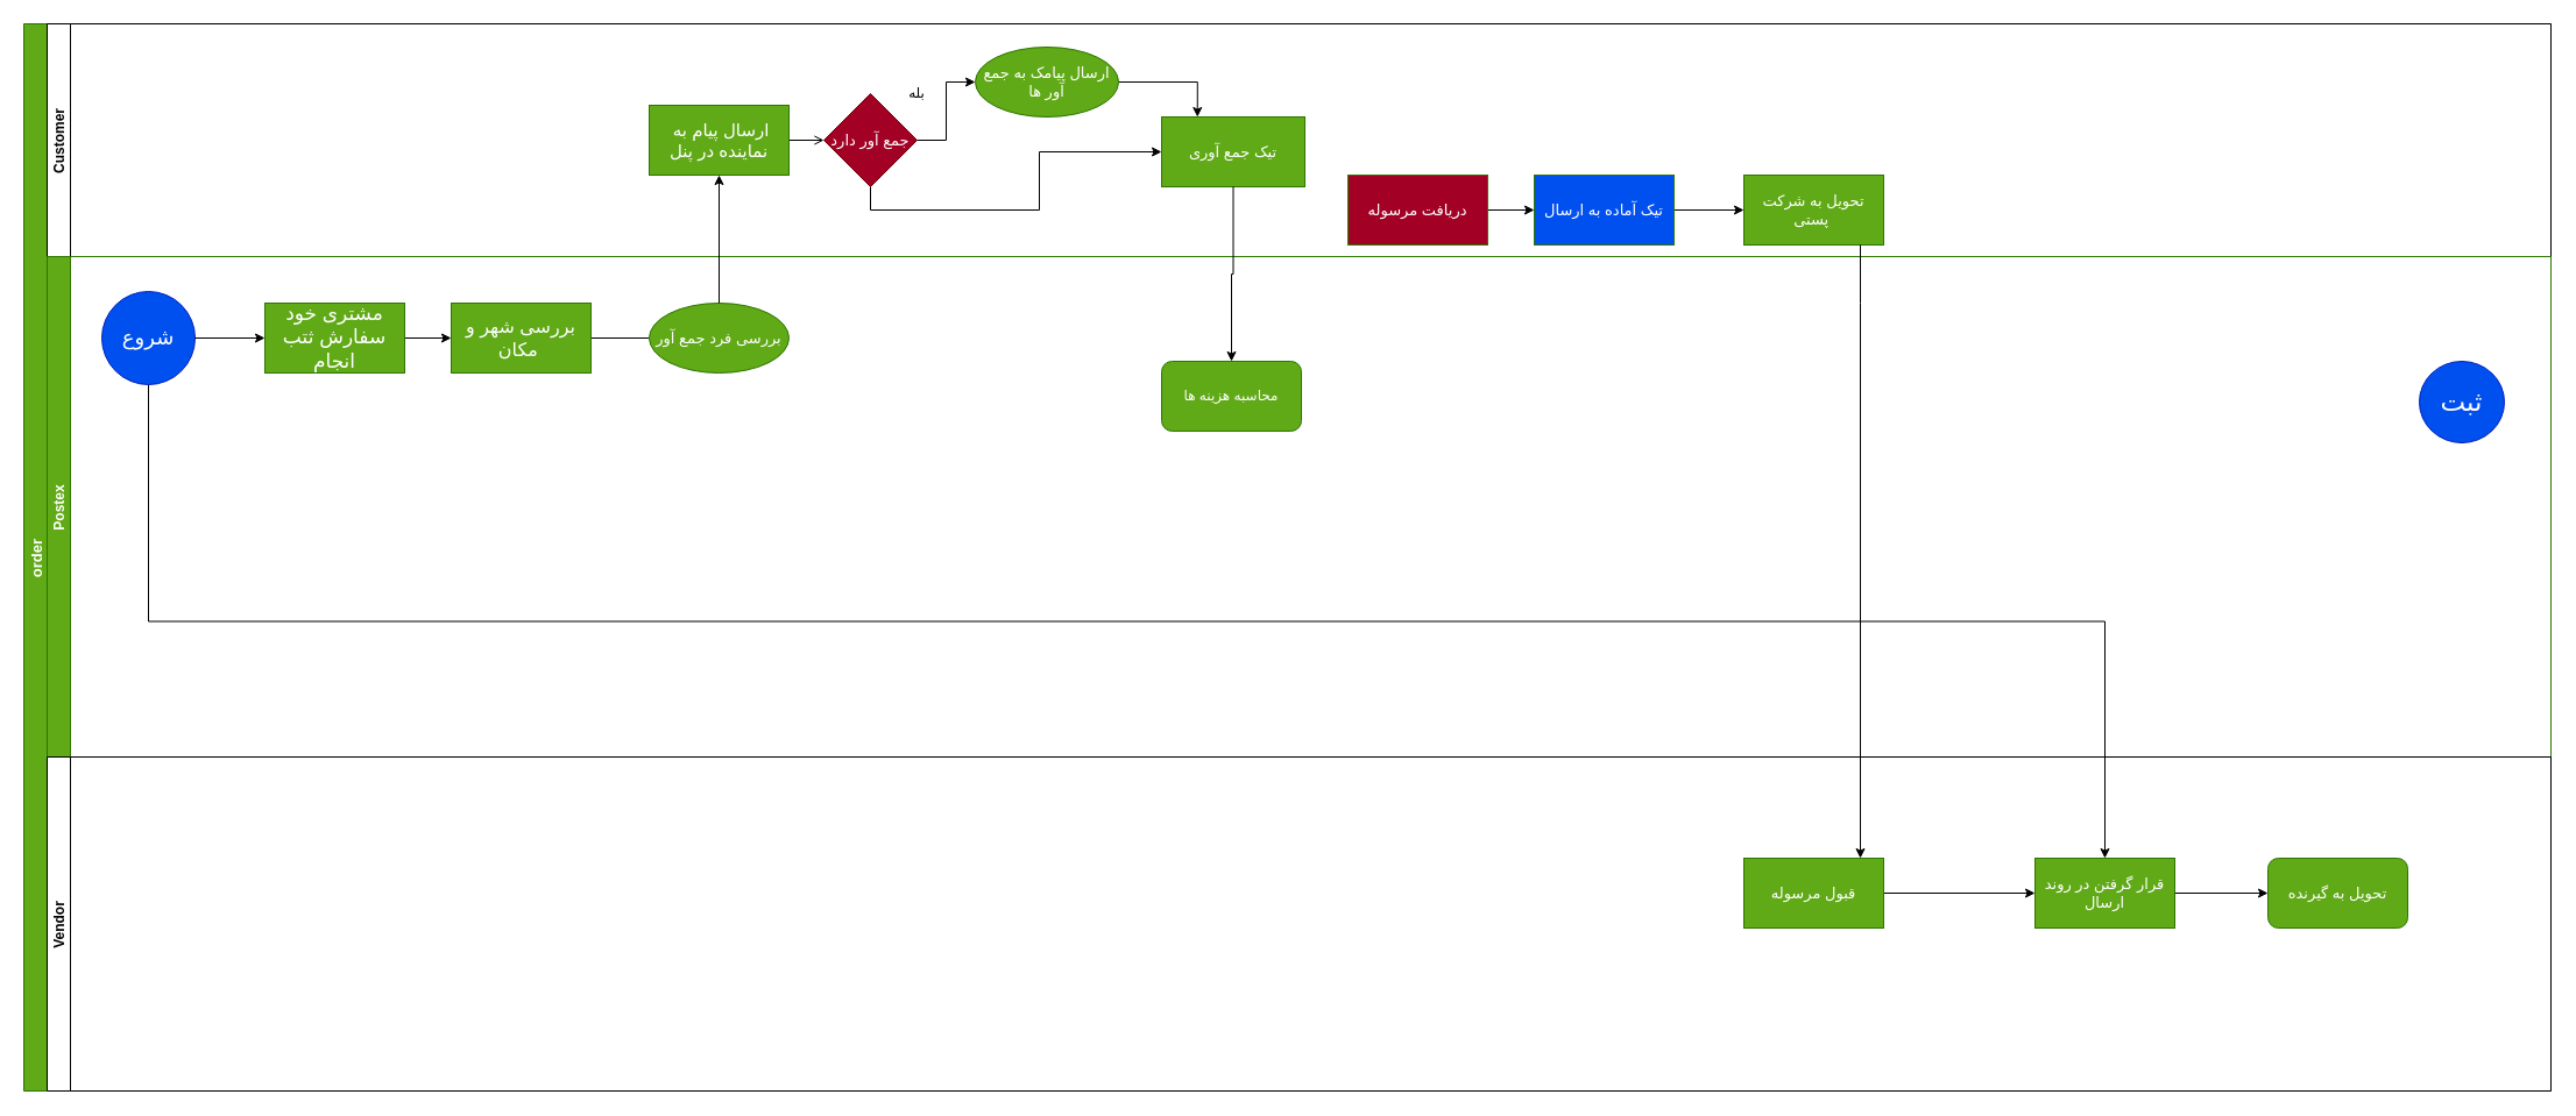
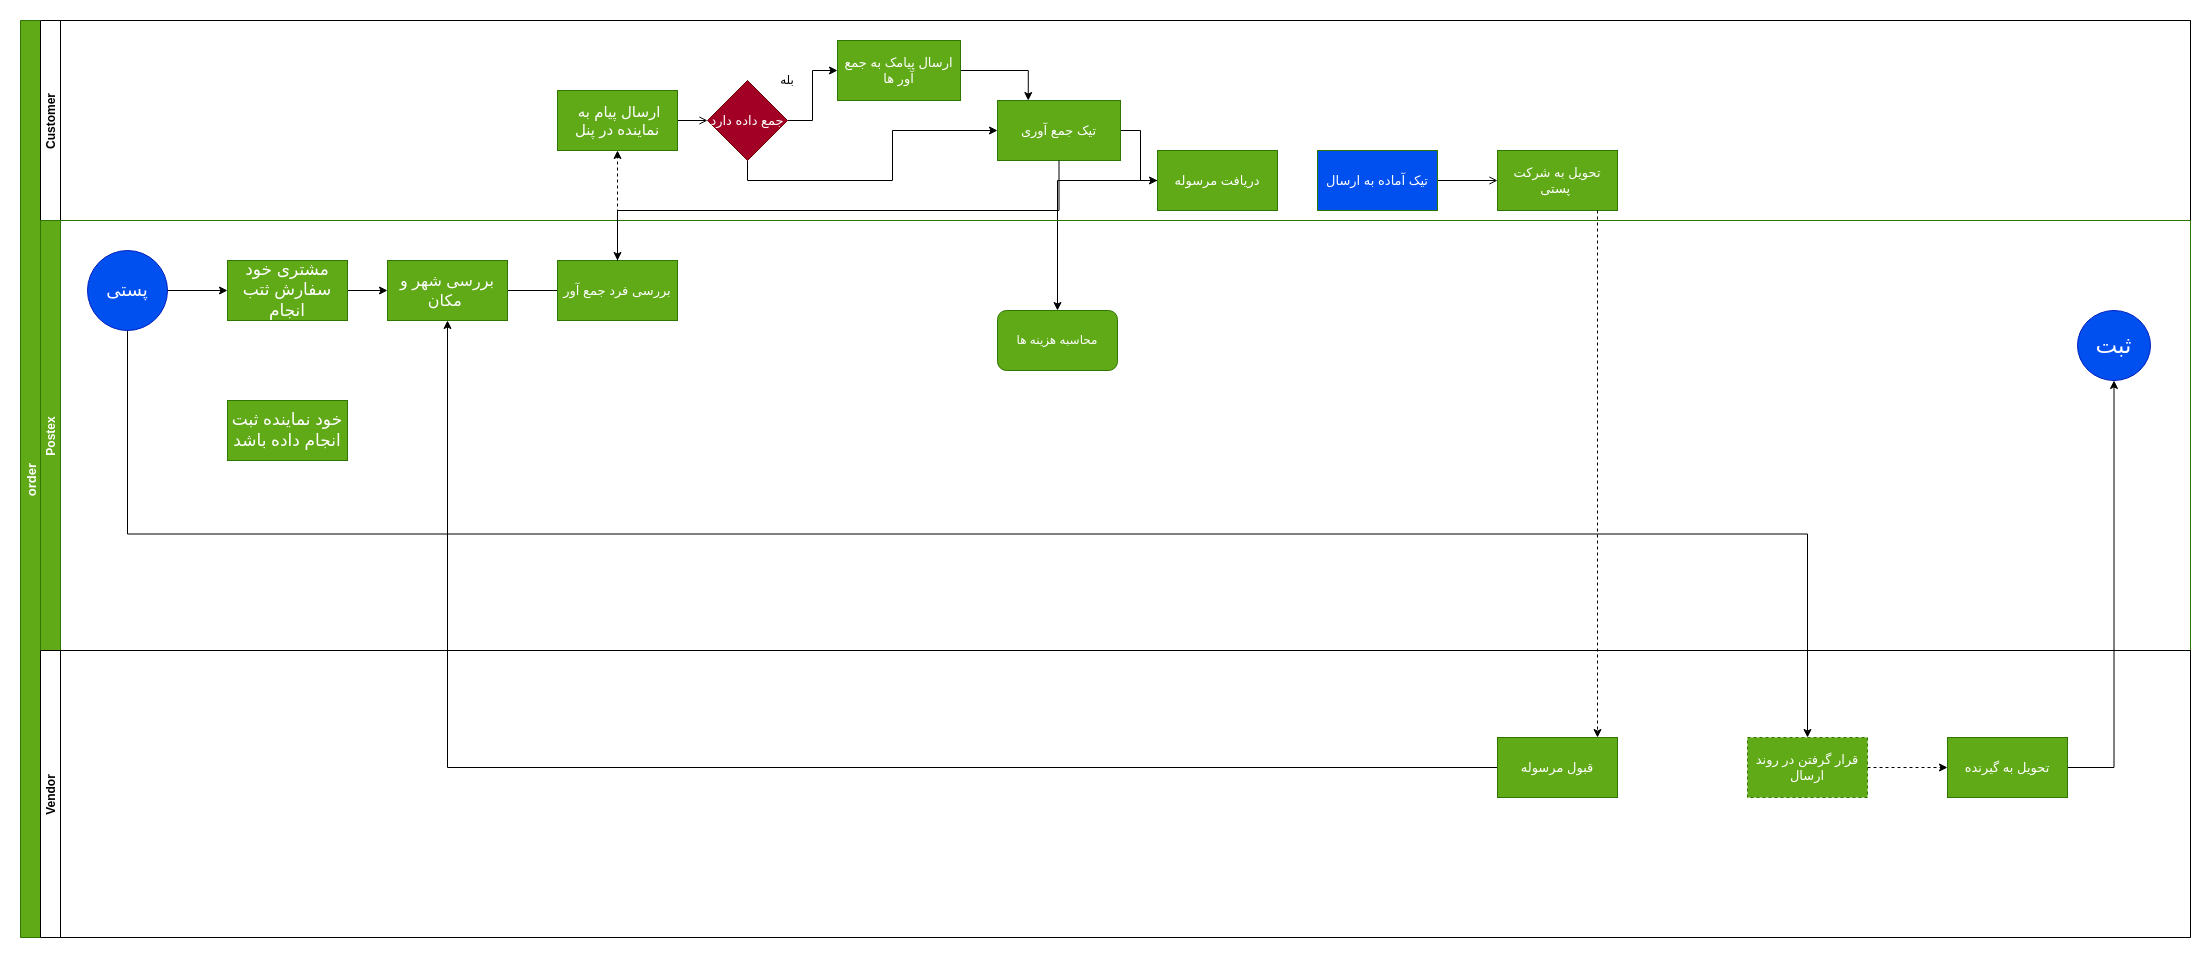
- <mxCell id="7" value="ارسال پیامک به جمع آور ها" style="ellipse;whiteSpace=wrap;html=1;fontSize=13;fontColor=#ffffff;strokeColor=#2D7600;fillColor=#60a917;" parent="3" vertex="1"><mxGeometry x="797" y="20" width="123" height="60" as="geometry" /></mxCell>
+ <mxCell id="7" value="ارسال پیامک به جمع آور ها" style="whiteSpace=wrap;html=1;fontSize=13;fontColor=#ffffff;strokeColor=#2D7600;fillColor=#60a917;" parent="3" vertex="1"><mxGeometry x="797" y="20" width="123" height="60" as="geometry" /></mxCell>
- <mxCell id="10" value="جمع آور دارد" style="rhombus;whiteSpace=wrap;html=1;fontSize=13;fontColor=#ffffff;strokeColor=#6F0000;fillColor=#a20025;" parent="3" vertex="1"><mxGeometry x="667" y="60" width="80" height="80" as="geometry" /></mxCell>
+ <mxCell id="10" value="جمع داده دارد" style="rhombus;whiteSpace=wrap;html=1;fontSize=13;fontColor=#ffffff;strokeColor=#6F0000;fillColor=#a20025;" parent="3" vertex="1"><mxGeometry x="667" y="60" width="80" height="80" as="geometry" /></mxCell>
+ <mxCell id="11" value="" style="edgeStyle=orthogonalEdgeStyle;rounded=0;orthogonalLoop=1;jettySize=auto;html=1;" parent="3" source="12" target="15" edge="1"><mxGeometry relative="1" as="geometry" /></mxCell>
- <mxCell id="15" value="دریافت مرسوله" style="whiteSpace=wrap;html=1;fontSize=13;fontColor=#ffffff;strokeColor=#2D7600;fillColor=#a20025;" parent="3" vertex="1"><mxGeometry x="1117" y="130" width="120" height="60" as="geometry" /></mxCell>
+ <mxCell id="15" value="دریافت مرسوله" style="whiteSpace=wrap;html=1;fontSize=13;fontColor=#ffffff;strokeColor=#2D7600;fillColor=#60a917;" parent="3" vertex="1"><mxGeometry x="1117" y="130" width="120" height="60" as="geometry" /></mxCell>
- <mxCell id="14" value="" style="edgeStyle=orthogonalEdgeStyle;rounded=0;orthogonalLoop=1;jettySize=auto;html=1;" parent="3" source="15" target="17" edge="1"><mxGeometry relative="1" as="geometry" /></mxCell>
+ <mxCell id="14" value="" style="edgeStyle=orthogonalEdgeStyle;rounded=0;orthogonalLoop=1;jettySize=auto;html=1;" parent="3" source="15" target="30" edge="1"><mxGeometry relative="1" as="geometry" /></mxCell>
- <mxCell id="16" style="edgeStyle=orthogonalEdgeStyle;rounded=0;orthogonalLoop=1;jettySize=auto;html=1;exitX=1;exitY=0.5;exitDx=0;exitDy=0;entryX=0;entryY=0.5;entryDx=0;entryDy=0;" parent="3" source="17" target="18" edge="1"><mxGeometry relative="1" as="geometry" /></mxCell>
+ <mxCell id="16" style="edgeStyle=orthogonalEdgeStyle;rounded=0;orthogonalLoop=1;jettySize=auto;html=1;exitX=1;exitY=0.5;exitDx=0;exitDy=0;entryX=0;entryY=0.5;entryDx=0;entryDy=0;endArrow=open;" parent="3" source="17" target="18" edge="1"><mxGeometry relative="1" as="geometry" /></mxCell>
- <mxCell id="31" value="" style="edgeStyle=orthogonalEdgeStyle;rounded=0;orthogonalLoop=1;jettySize=auto;html=1;" parent="2" source="27" target="5" edge="1"><mxGeometry relative="1" as="geometry" /></mxCell>
+ <mxCell id="31" value="" style="edgeStyle=orthogonalEdgeStyle;rounded=0;orthogonalLoop=1;jettySize=auto;html=1;dashed=1;" parent="2" source="27" target="5" edge="1"><mxGeometry relative="1" as="geometry" /></mxCell>
- <mxCell id="40" style="edgeStyle=orthogonalEdgeStyle;rounded=0;orthogonalLoop=1;jettySize=auto;html=1;exitX=0.5;exitY=1;exitDx=0;exitDy=0;entryX=0.5;entryY=0;entryDx=0;entryDy=0;" parent="2" source="12" target="30" edge="1"><mxGeometry relative="1" as="geometry"><mxPoint x="1038.5" y="320" as="targetPoint" /></mxGeometry></mxCell>
+ <mxCell id="40" style="edgeStyle=orthogonalEdgeStyle;rounded=0;orthogonalLoop=1;jettySize=auto;html=1;exitX=0.5;exitY=1;exitDx=0;exitDy=0;" parent="2" source="12" target="27" edge="1"><mxGeometry relative="1" as="geometry"><mxPoint x="1038.5" y="320" as="targetPoint" /></mxGeometry></mxCell>
- <mxCell id="21" value="&lt;font style=&quot;font-size: 18px&quot;&gt;شروع&lt;/font&gt;" style="ellipse;whiteSpace=wrap;html=1;aspect=fixed;fontSize=13;fillColor=#0050ef;strokeColor=#001DBC;fontColor=#ffffff;" parent="19" vertex="1"><mxGeometry x="47" y="30" width="80" height="80" as="geometry" /></mxCell>
+ <mxCell id="21" value="&lt;font style=&quot;font-size: 18px&quot;&gt;پستی&lt;/font&gt;" style="ellipse;whiteSpace=wrap;html=1;aspect=fixed;fontSize=13;fillColor=#0050ef;strokeColor=#001DBC;fontColor=#ffffff;" parent="19" vertex="1"><mxGeometry x="47" y="30" width="80" height="80" as="geometry" /></mxCell>
- <mxCell id="27" value="بررسی فرد جمع آور" style="ellipse;whiteSpace=wrap;html=1;fontSize=13;fontColor=#ffffff;strokeColor=#2D7600;fillColor=#60a917;" parent="19" vertex="1"><mxGeometry x="517" y="40" width="120" height="60" as="geometry" /></mxCell>
+ <mxCell id="27" value="بررسی فرد جمع آور" style="whiteSpace=wrap;html=1;fontSize=13;fontColor=#ffffff;strokeColor=#2D7600;fillColor=#60a917;" parent="19" vertex="1"><mxGeometry x="517" y="40" width="120" height="60" as="geometry" /></mxCell>
+ <mxCell id="29" value="&lt;font style=&quot;font-size: 17px&quot;&gt;خود نماینده ثبت انجام داده باشد&lt;/font&gt;" style="whiteSpace=wrap;html=1;fontSize=13;fontColor=#ffffff;strokeColor=#2D7600;fillColor=#60a917;" parent="19" vertex="1"><mxGeometry x="187" y="180" width="120" height="60" as="geometry" /></mxCell>
- <mxCell id="32" value="" style="edgeStyle=orthogonalEdgeStyle;rounded=0;orthogonalLoop=1;jettySize=auto;html=1;" parent="2" source="18" target="36" edge="1"><mxGeometry relative="1" as="geometry"><Array as="points"><mxPoint x="1577" y="240" /><mxPoint x="1577" y="240" /></Array></mxGeometry></mxCell>
+ <mxCell id="32" value="" style="edgeStyle=orthogonalEdgeStyle;rounded=0;orthogonalLoop=1;jettySize=auto;html=1;dashed=1;" parent="2" source="18" target="36" edge="1"><mxGeometry relative="1" as="geometry"><Array as="points"><mxPoint x="1577" y="240" /><mxPoint x="1577" y="240" /></Array></mxGeometry></mxCell>
+ <mxCell id="33" style="edgeStyle=orthogonalEdgeStyle;rounded=0;orthogonalLoop=1;jettySize=auto;html=1;exitX=1;exitY=0.5;exitDx=0;exitDy=0;" parent="2" source="39" target="28" edge="1"><mxGeometry relative="1" as="geometry" /></mxCell>
- <mxCell id="35" value="" style="edgeStyle=orthogonalEdgeStyle;rounded=0;orthogonalLoop=1;jettySize=auto;html=1;" parent="34" source="36" target="38" edge="1"><mxGeometry relative="1" as="geometry" /></mxCell>
+ <mxCell id="35" value="" style="edgeStyle=orthogonalEdgeStyle;rounded=0;orthogonalLoop=1;jettySize=auto;html=1;" parent="34" source="36" target="26" edge="1"><mxGeometry relative="1" as="geometry" /></mxCell>
- <mxCell id="38" value="قرار گرفتن در روند ارسال" style="whiteSpace=wrap;html=1;fontSize=13;fontColor=#ffffff;strokeColor=#2D7600;fillColor=#60a917;" parent="34" vertex="1"><mxGeometry x="1707" y="87" width="120" height="60" as="geometry" /></mxCell>
+ <mxCell id="38" value="قرار گرفتن در روند ارسال" style="whiteSpace=wrap;html=1;fontSize=13;fontColor=#ffffff;strokeColor=#2D7600;fillColor=#60a917;dashed=1;" parent="34" vertex="1"><mxGeometry x="1707" y="87" width="120" height="60" as="geometry" /></mxCell>
- <mxCell id="37" value="" style="edgeStyle=orthogonalEdgeStyle;rounded=0;orthogonalLoop=1;jettySize=auto;html=1;" parent="34" source="38" target="39" edge="1"><mxGeometry relative="1" as="geometry" /></mxCell>
+ <mxCell id="37" value="" style="edgeStyle=orthogonalEdgeStyle;rounded=0;orthogonalLoop=1;jettySize=auto;html=1;dashed=1;" parent="34" source="38" target="39" edge="1"><mxGeometry relative="1" as="geometry" /></mxCell>
- <mxCell id="39" value="تحویل به گیرنده" style="whiteSpace=wrap;html=1;fontSize=13;fontColor=#ffffff;strokeColor=#2D7600;fillColor=#60a917;rounded=1;" parent="34" vertex="1"><mxGeometry x="1907" y="87" width="120" height="60" as="geometry" /></mxCell>
+ <mxCell id="39" value="تحویل به گیرنده" style="whiteSpace=wrap;html=1;fontSize=13;fontColor=#ffffff;strokeColor=#2D7600;fillColor=#60a917;" parent="34" vertex="1"><mxGeometry x="1907" y="87" width="120" height="60" as="geometry" /></mxCell>
